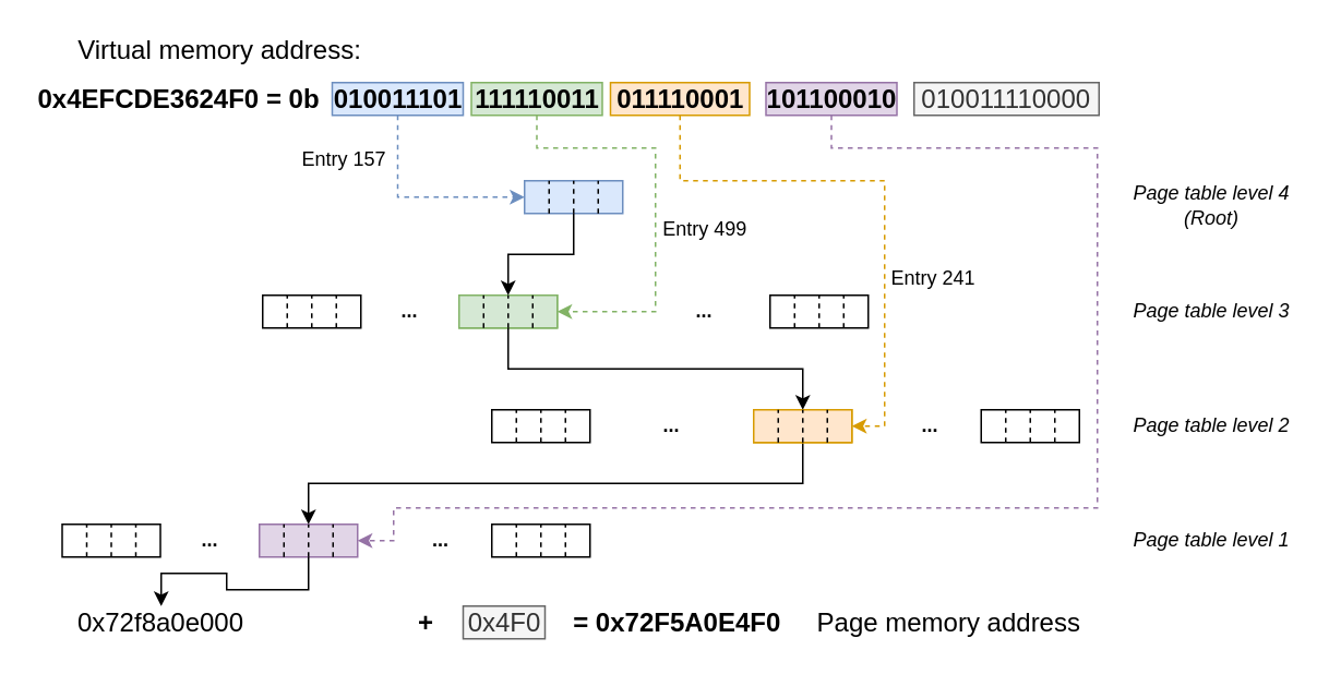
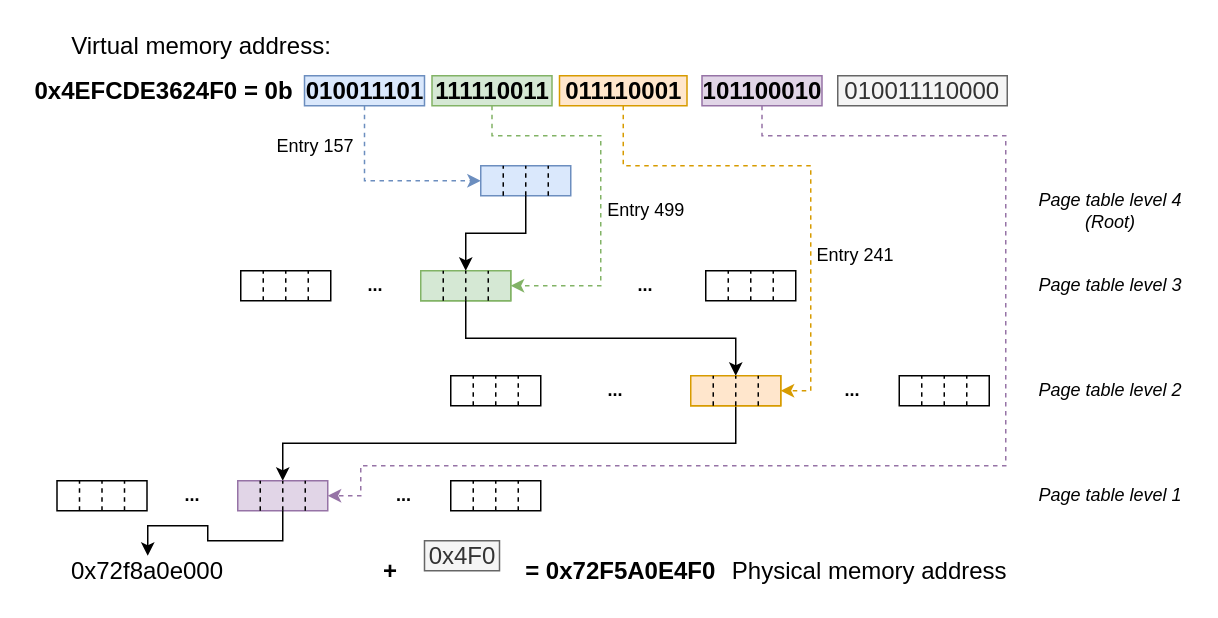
- <mxCell id="50" value="Page table level 4&lt;br&gt;(Root)&lt;br&gt;" style="text;html=1;strokeColor=none;fillColor=none;align=center;verticalAlign=middle;whiteSpace=wrap;rounded=0;fontFamily=Helvetica;fontSize=12;fontStyle=2" vertex="1" parent="1"><mxGeometry x="690" y="110" width="100" height="30" as="geometry" /></mxCell>
+ <mxCell id="50" value="Page table level 4&lt;br&gt;(Root)&lt;br&gt;" style="text;html=1;strokeColor=none;fillColor=none;align=center;verticalAlign=middle;whiteSpace=wrap;rounded=0;fontFamily=Helvetica;fontSize=12;fontStyle=2" vertex="1" parent="1"><mxGeometry x="690" y="125" width="100" height="30" as="geometry" /></mxCell>
- <mxCell id="83" value="0x4F0" style="text;html=1;strokeColor=#666666;fillColor=#f5f5f5;align=center;verticalAlign=middle;whiteSpace=wrap;rounded=0;fontFamily=Helvetica;fontSize=16;fontColor=#333333;" vertex="1" parent="1"><mxGeometry x="282.5" y="370" width="50" height="20" as="geometry" /></mxCell>
+ <mxCell id="83" value="0x4F0" style="text;html=1;strokeColor=#666666;fillColor=#f5f5f5;align=center;verticalAlign=middle;whiteSpace=wrap;rounded=0;fontFamily=Helvetica;fontSize=16;fontColor=#333333;" vertex="1" parent="1"><mxGeometry x="282.5" y="360" width="50" height="20" as="geometry" /></mxCell>
- <mxCell id="86" value="Page memory address" style="text;html=1;strokeColor=none;fillColor=none;align=center;verticalAlign=middle;whiteSpace=wrap;rounded=0;fontFamily=Helvetica;fontSize=16;" vertex="1" parent="1"><mxGeometry x="482" y="370" width="195" height="20" as="geometry" /></mxCell>
+ <mxCell id="86" value="Physical memory address" style="text;html=1;strokeColor=none;fillColor=none;align=center;verticalAlign=middle;whiteSpace=wrap;rounded=0;fontFamily=Helvetica;fontSize=16;" vertex="1" parent="1"><mxGeometry x="482" y="370" width="195" height="20" as="geometry" /></mxCell>
